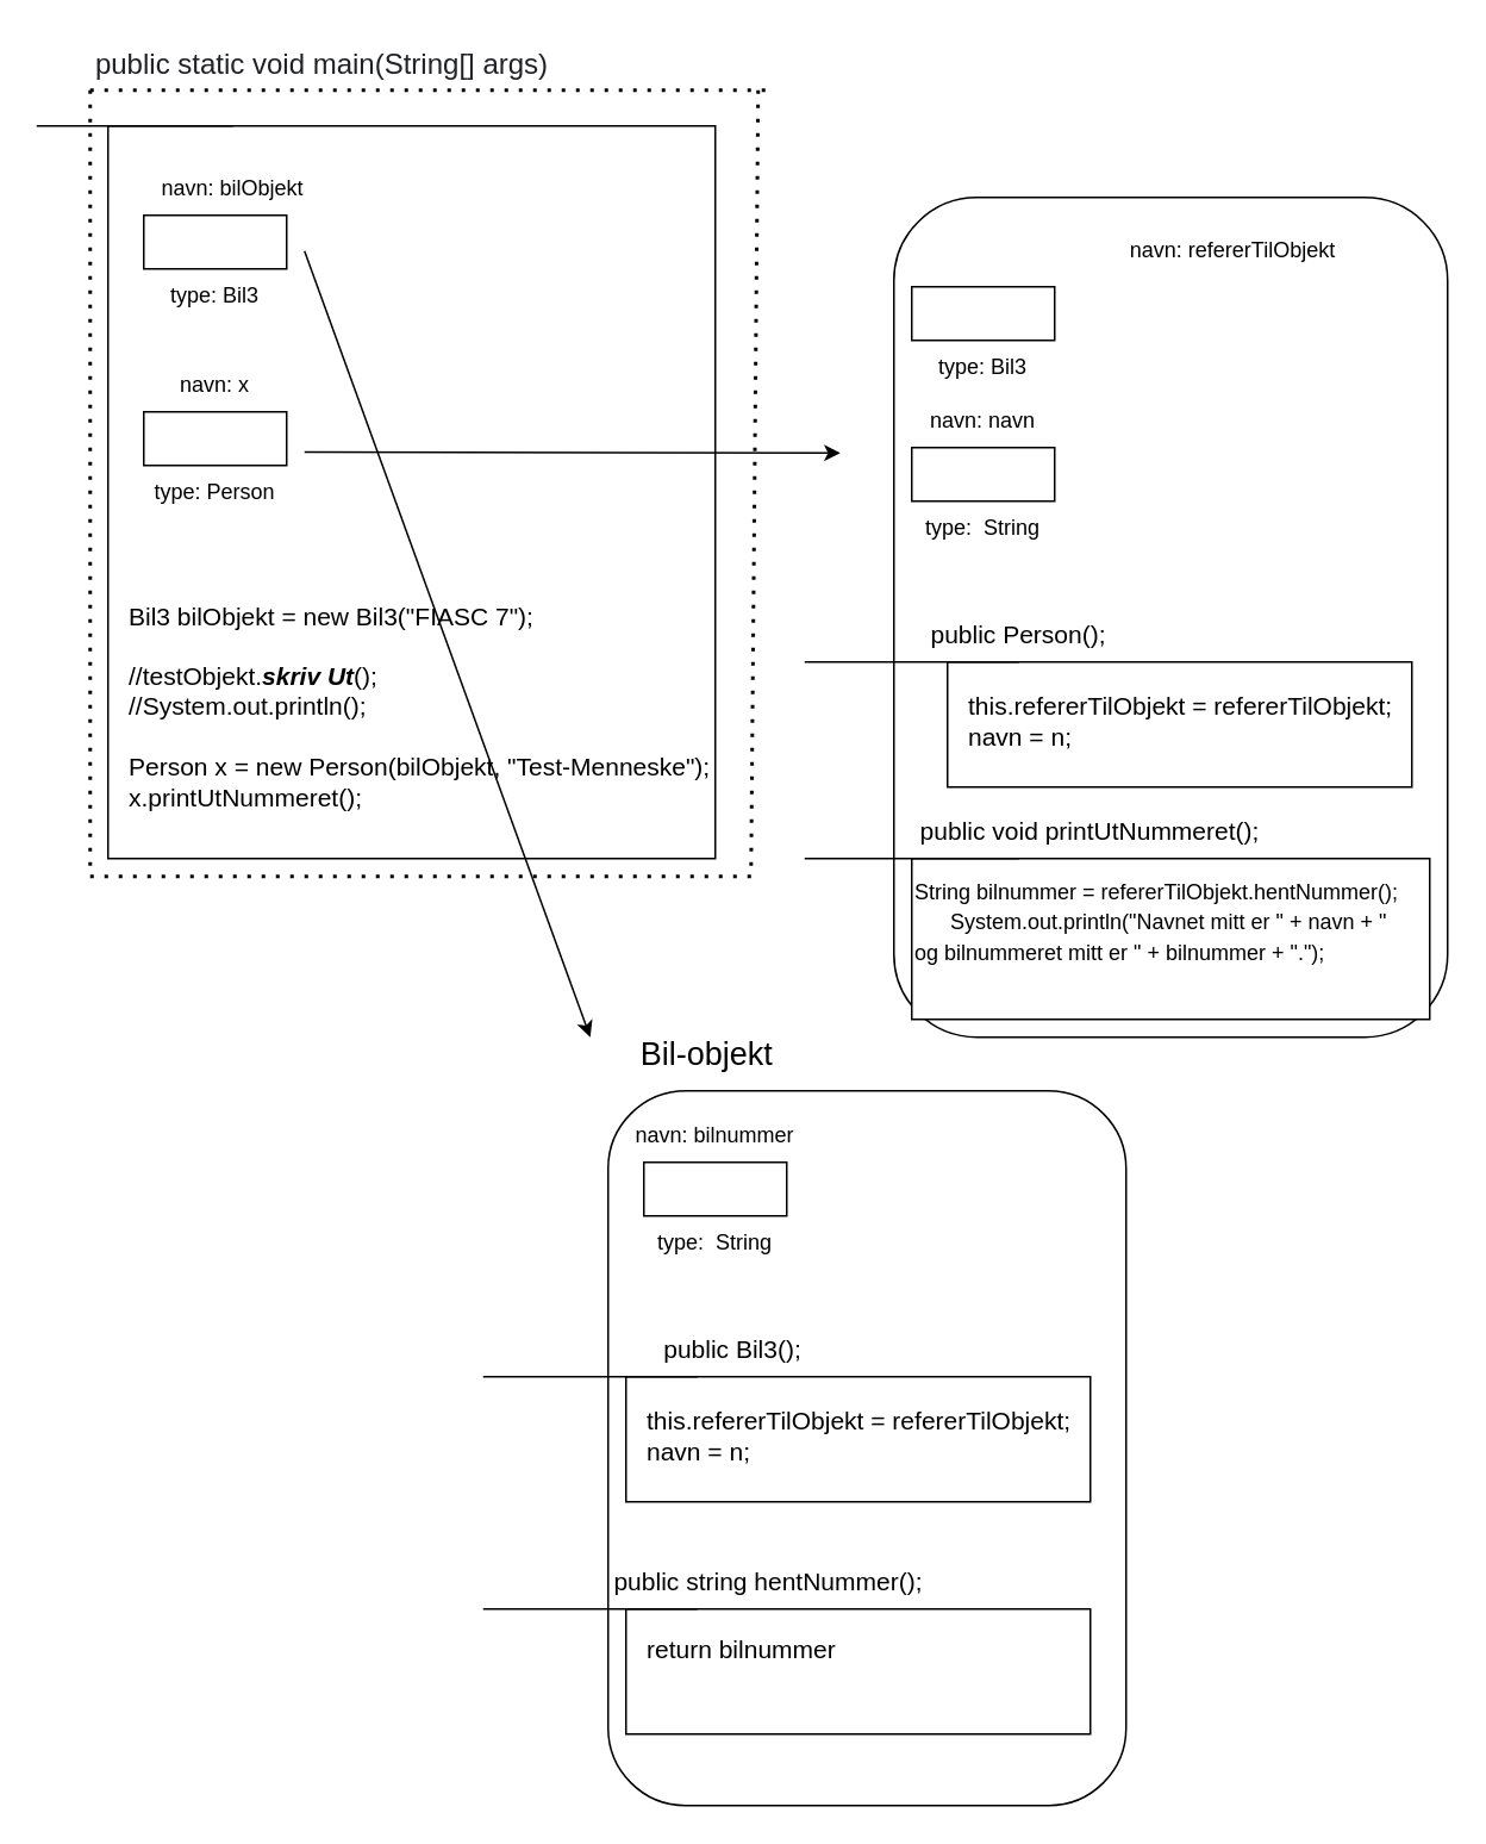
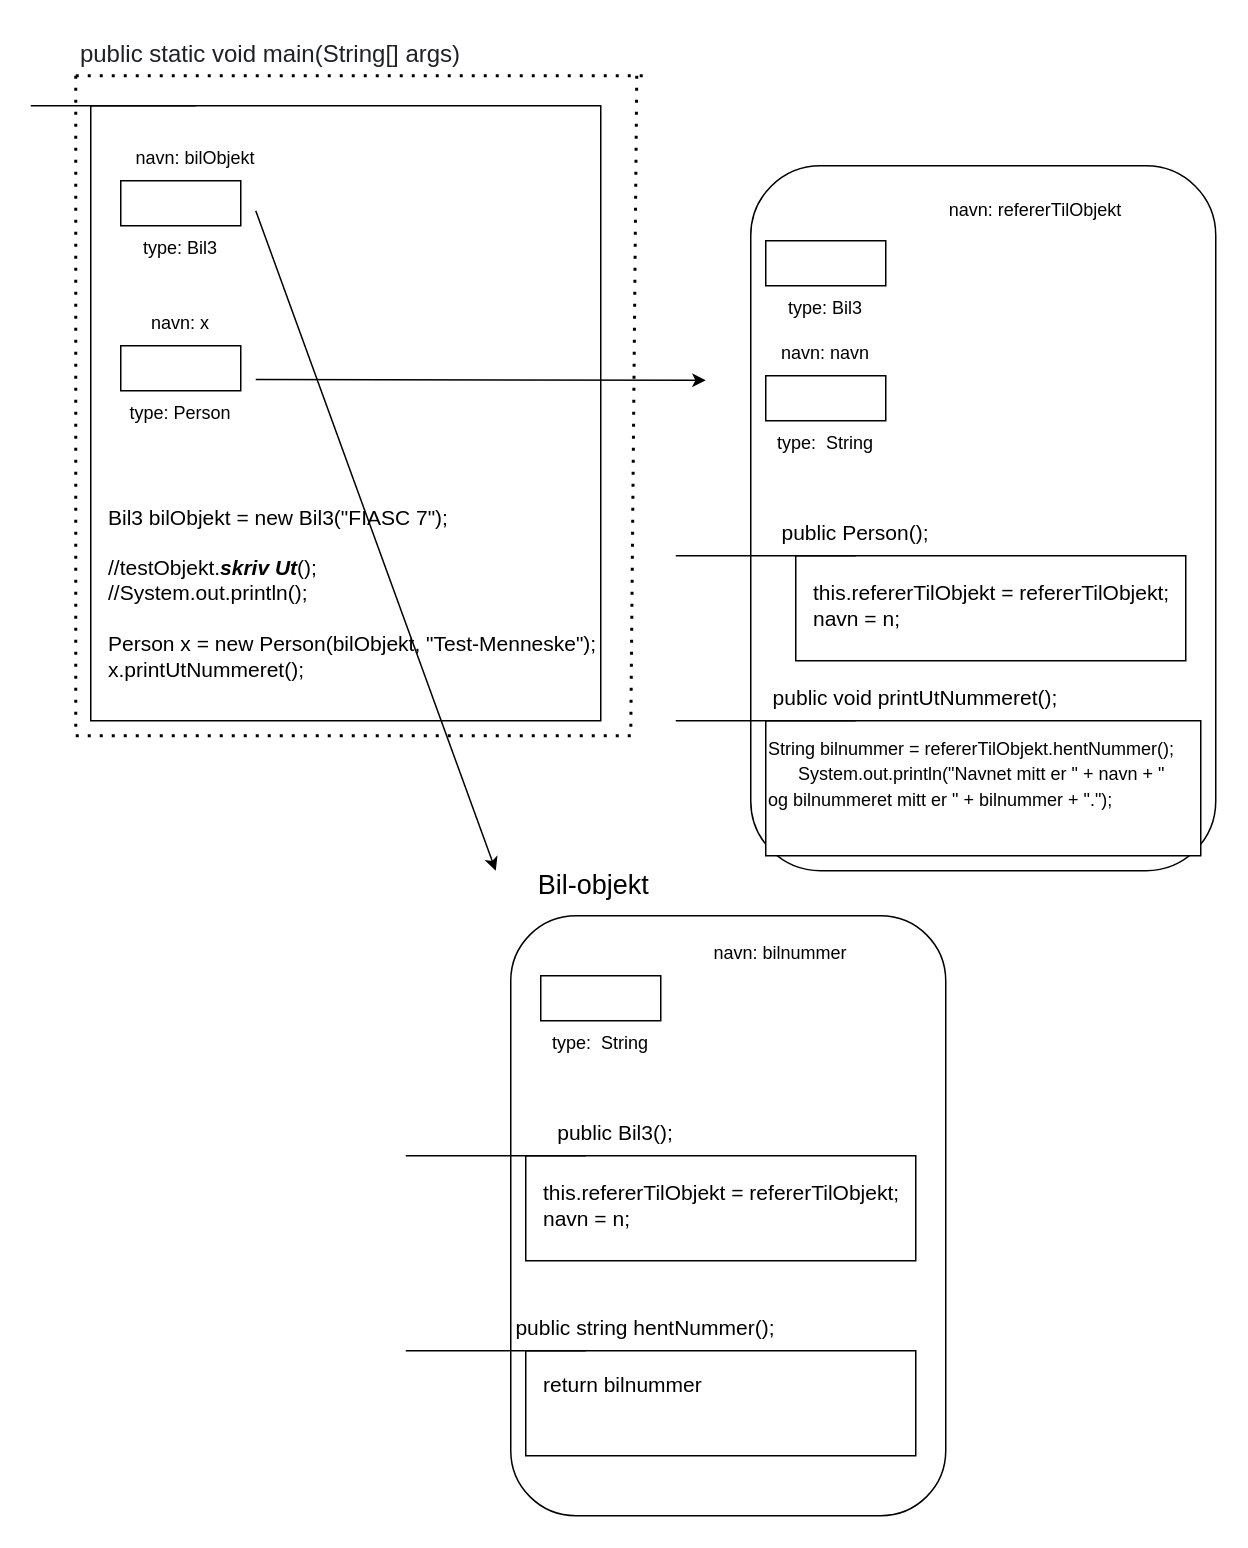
- <mxCell id="34" value="navn: bilnummer" style="text;html=1;strokeColor=none;fillColor=none;align=center;verticalAlign=middle;whiteSpace=wrap;rounded=0;" vertex="1" parent="1"><mxGeometry x="350" y="620" width="100" height="30" as="geometry" /></mxCell>
+ <mxCell id="34" value="navn: bilnummer" style="text;html=1;strokeColor=none;fillColor=none;align=center;verticalAlign=middle;whiteSpace=wrap;rounded=0;" vertex="1" parent="1"><mxGeometry x="470" y="620" width="100" height="30" as="geometry" /></mxCell>
